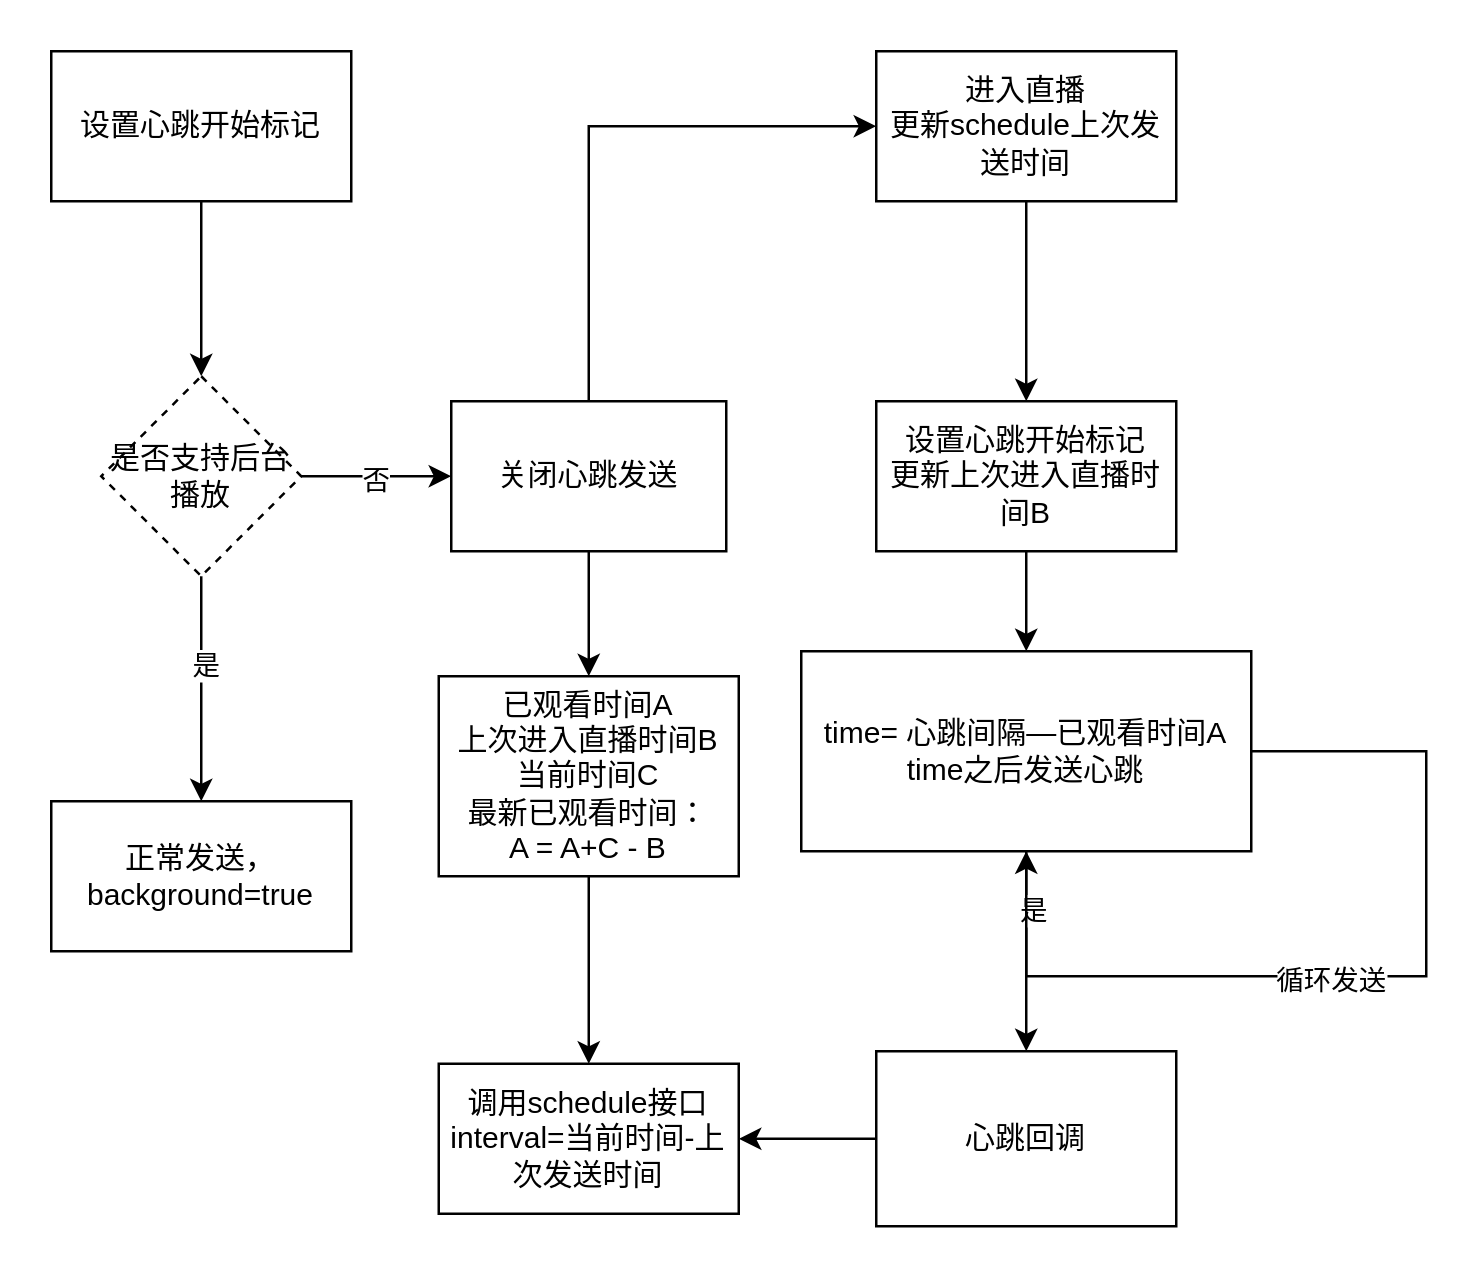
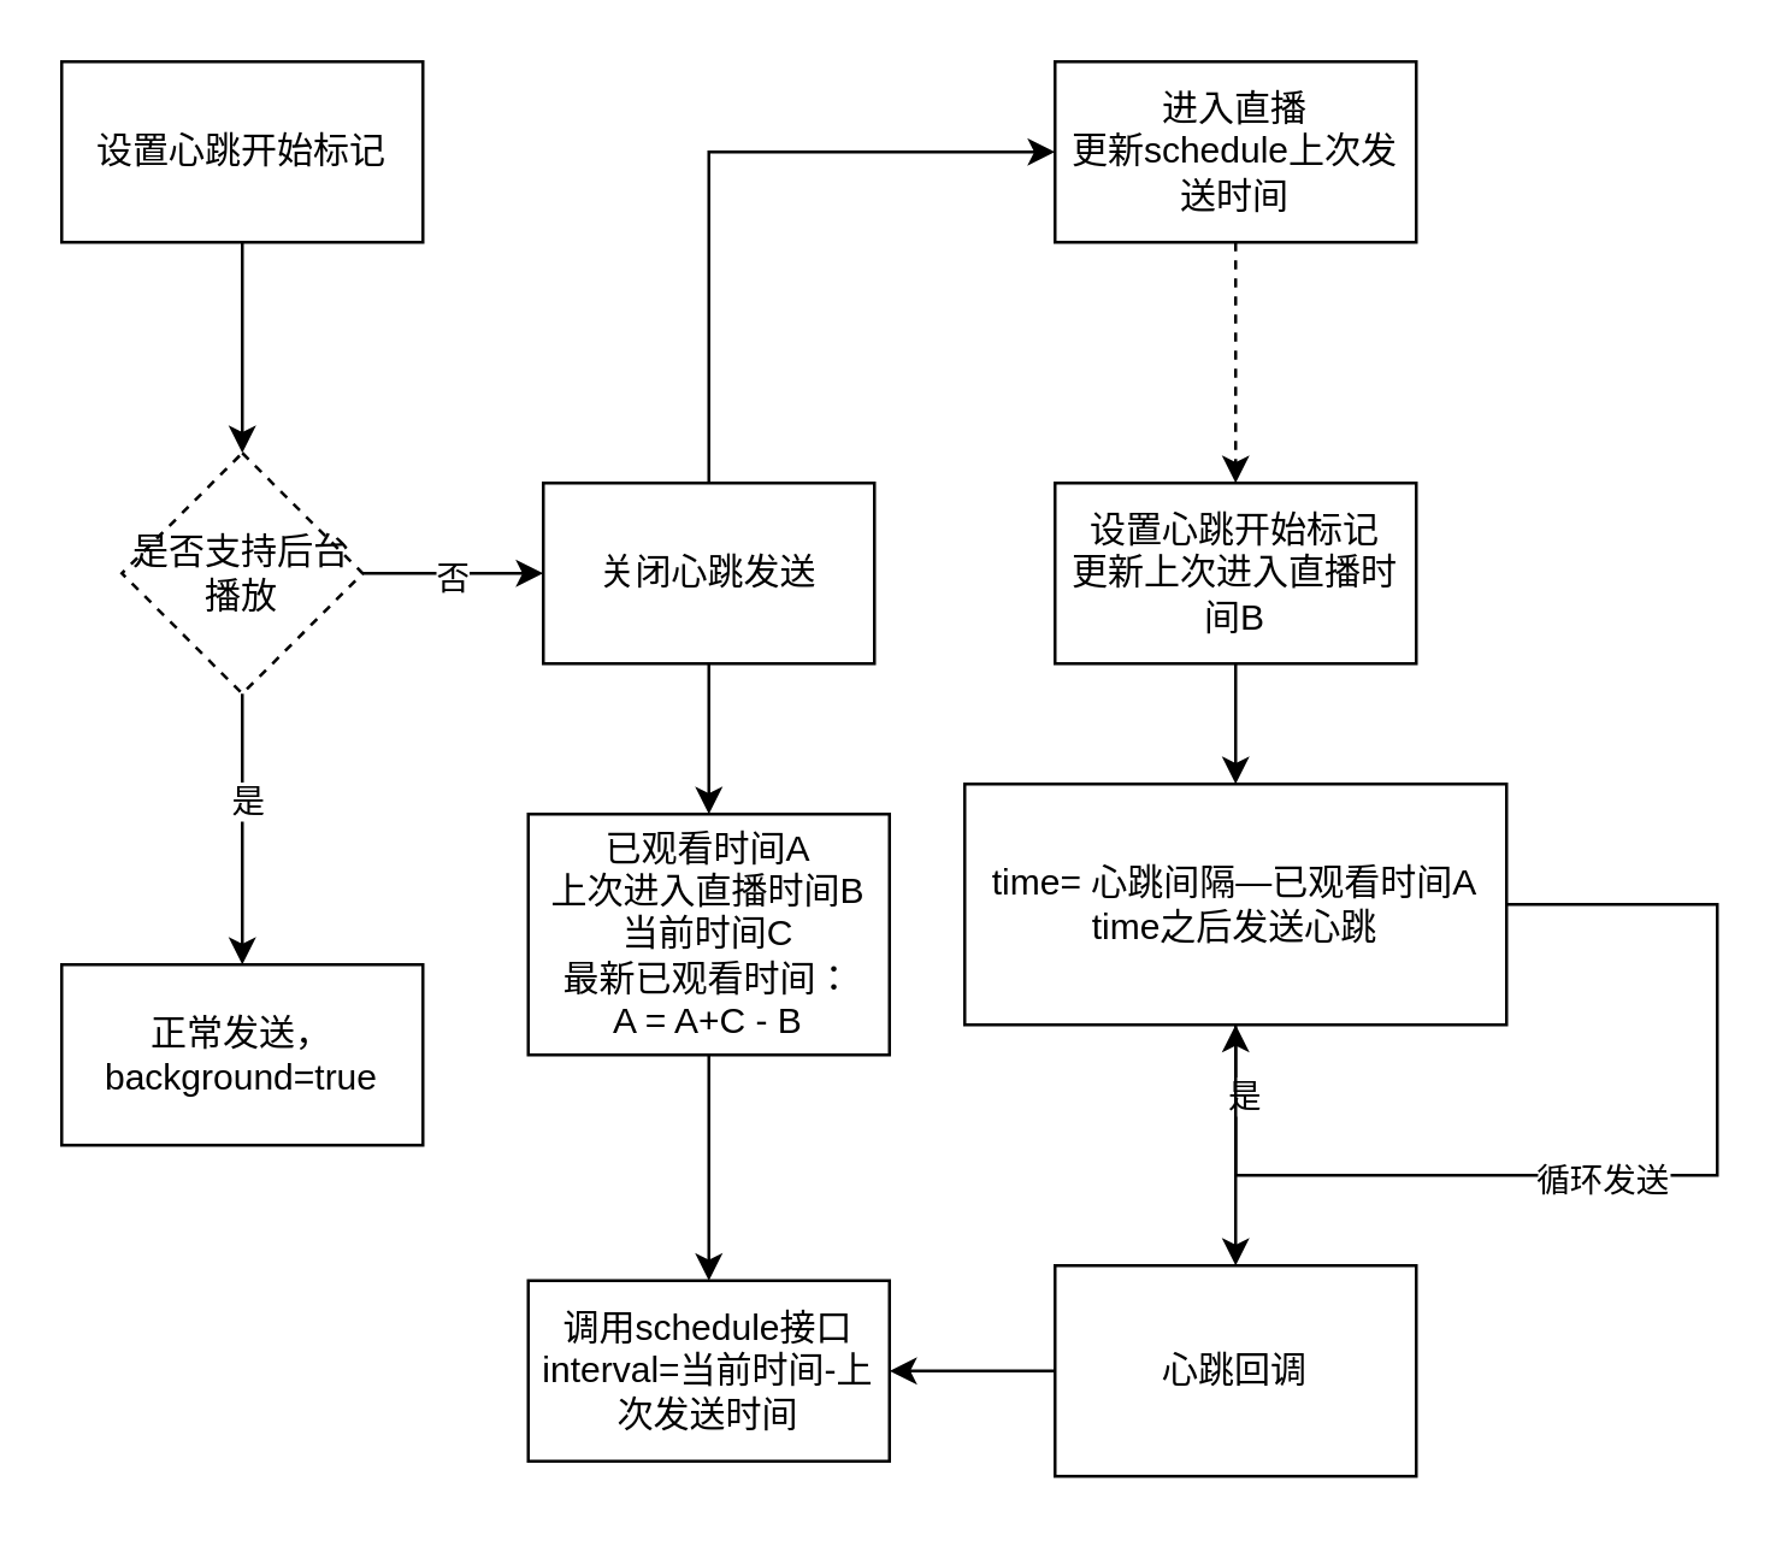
- <mxCell id="2" value="" style="edgeStyle=orthogonalEdgeStyle;rounded=0;orthogonalLoop=1;jettySize=auto;html=1;" parent="1" source="3" target="5" edge="1"><mxGeometry relative="1" as="geometry" /></mxCell>
+ <mxCell id="2" value="" style="edgeStyle=orthogonalEdgeStyle;rounded=0;orthogonalLoop=1;jettySize=auto;html=1;dashed=1;" parent="1" source="3" target="5" edge="1"><mxGeometry relative="1" as="geometry" /></mxCell>
